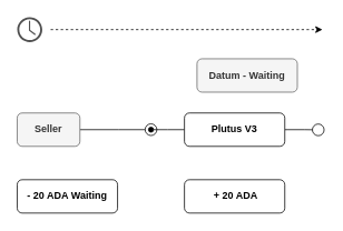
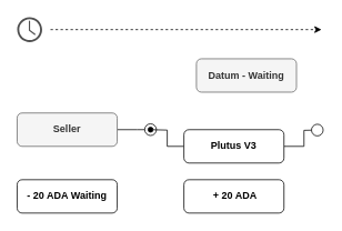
- <mxCell id="4" value="&lt;b&gt;Seller&lt;/b&gt;" style="rounded=1;whiteSpace=wrap;html=1;fillColor=#f5f5f5;fontColor=#333333;strokeColor=#666666;" vertex="1" parent="1"><mxGeometry x="20" y="135" width="75" height="40" as="geometry" /></mxCell>
+ <mxCell id="4" value="&lt;b&gt;Seller&lt;/b&gt;" style="rounded=1;whiteSpace=wrap;html=1;fillColor=#f5f5f5;fontColor=#333333;strokeColor=#666666;" vertex="1" parent="1"><mxGeometry x="20" y="135" width="120" height="40" as="geometry" /></mxCell>
- <mxCell id="7" value="&lt;b&gt;Plutus V3&lt;/b&gt;" style="rounded=1;whiteSpace=wrap;html=1;" vertex="1" parent="1"><mxGeometry x="220" y="135" width="120" height="40" as="geometry" /></mxCell>
+ <mxCell id="7" value="&lt;b&gt;Plutus V3&lt;/b&gt;" style="rounded=1;whiteSpace=wrap;html=1;" vertex="1" parent="1"><mxGeometry x="220" y="155" width="120" height="40" as="geometry" /></mxCell>
